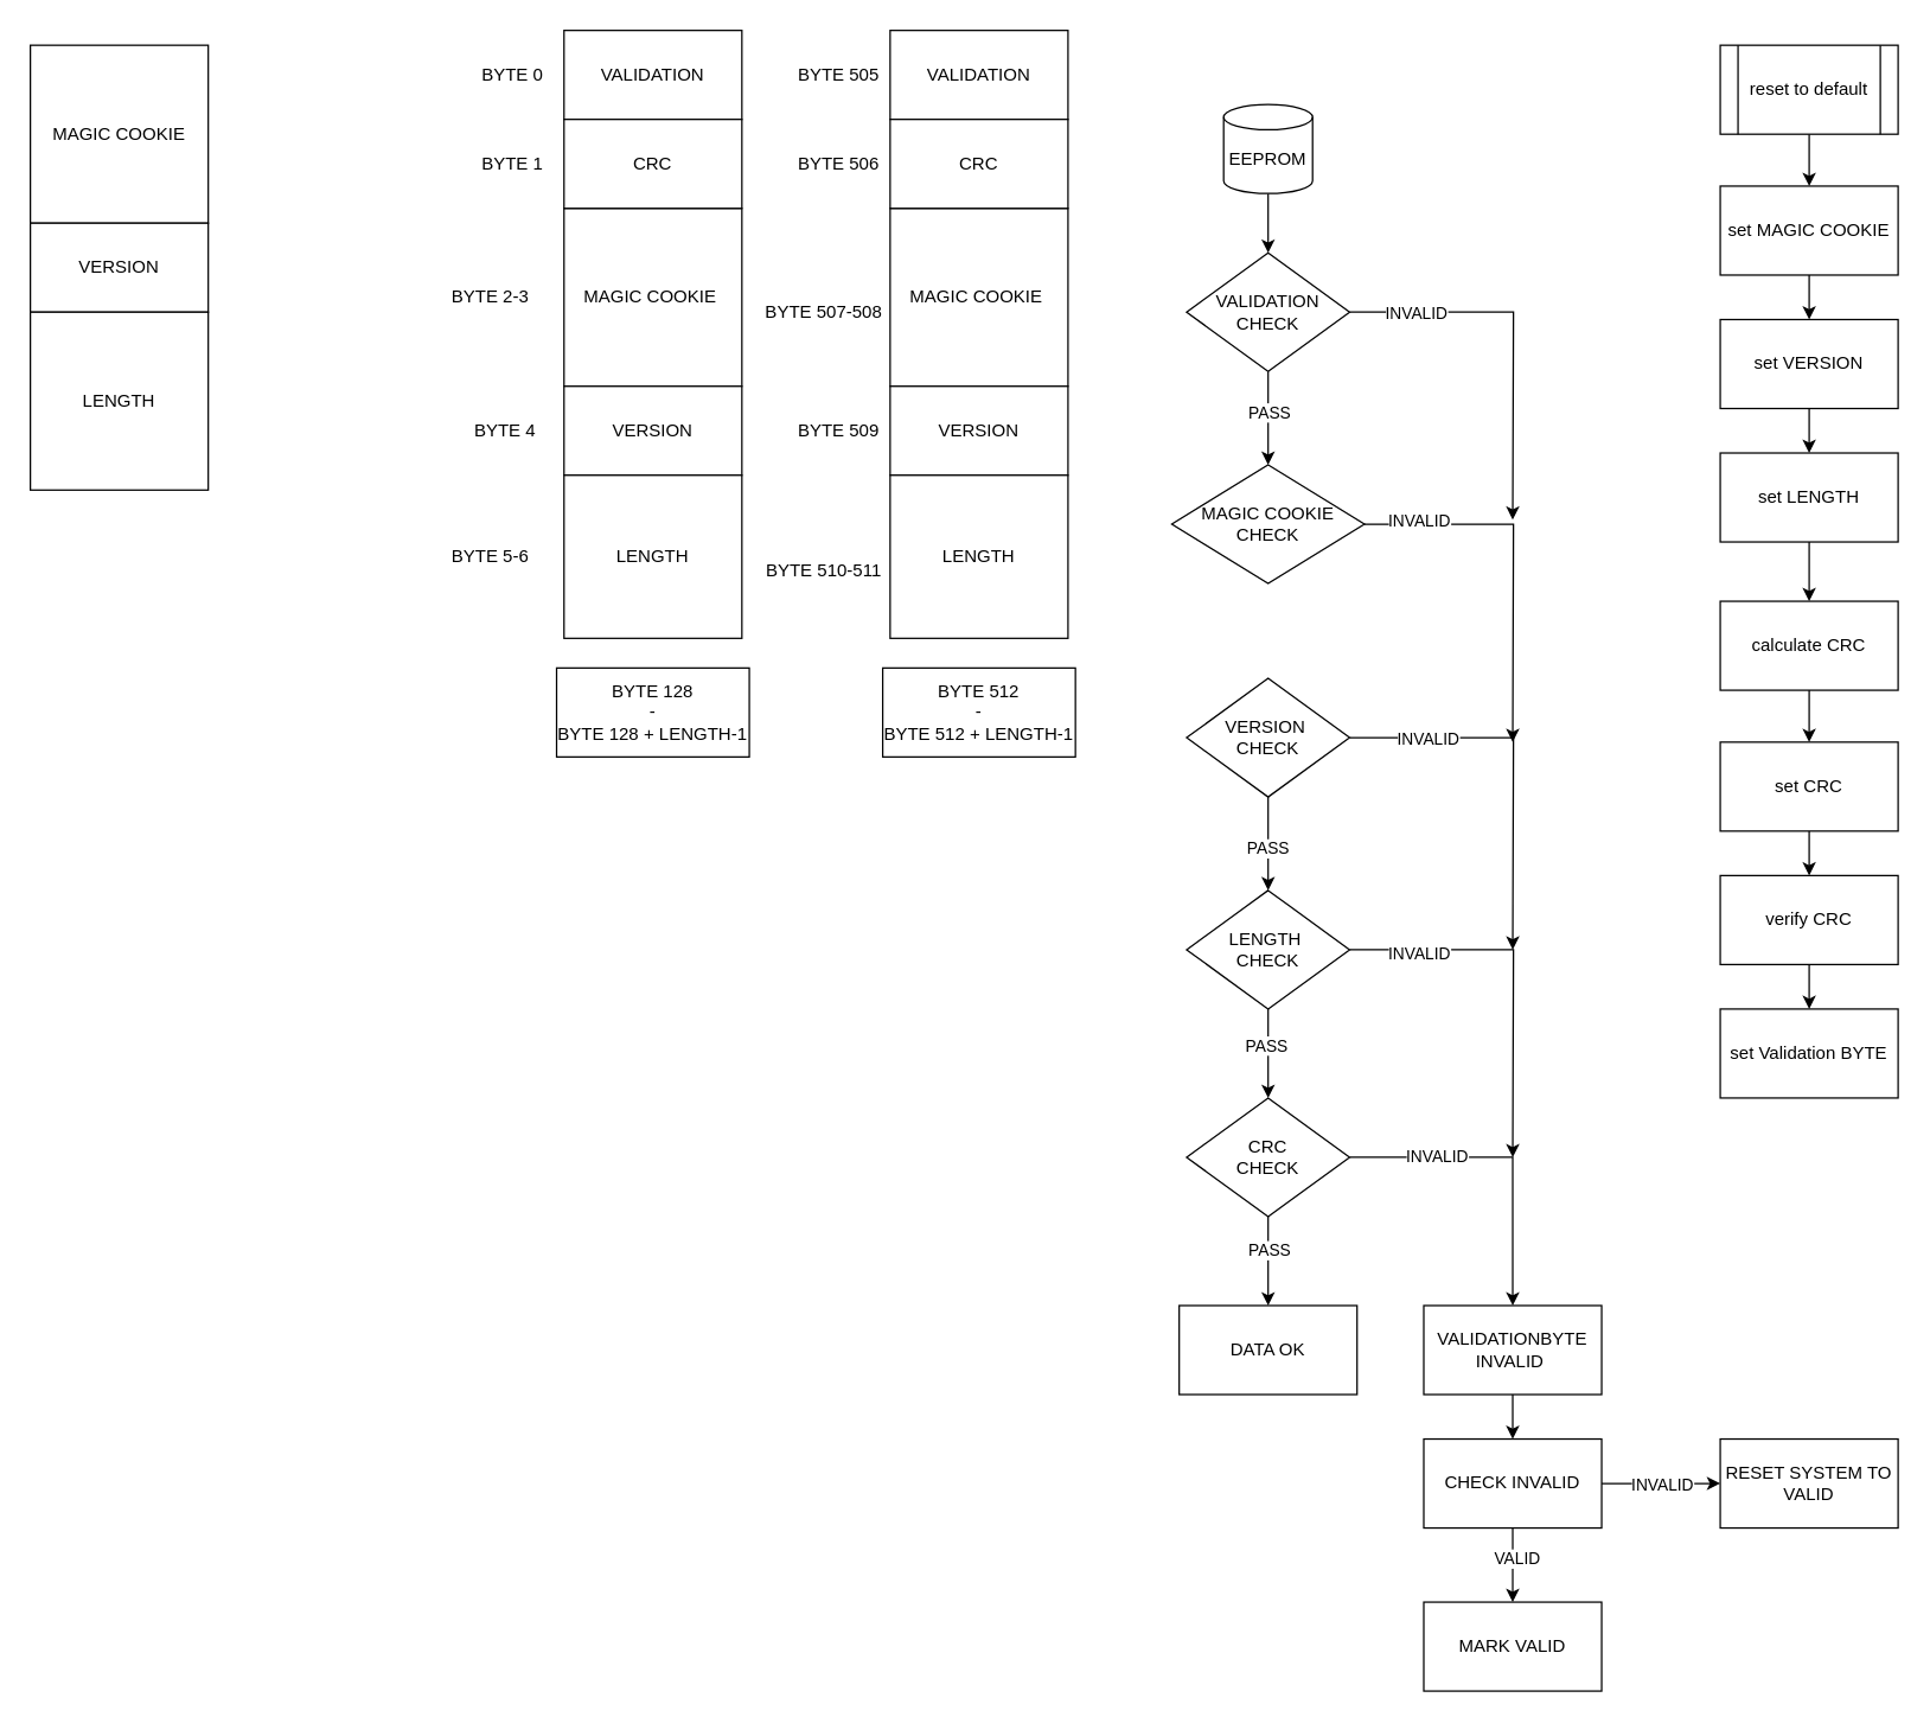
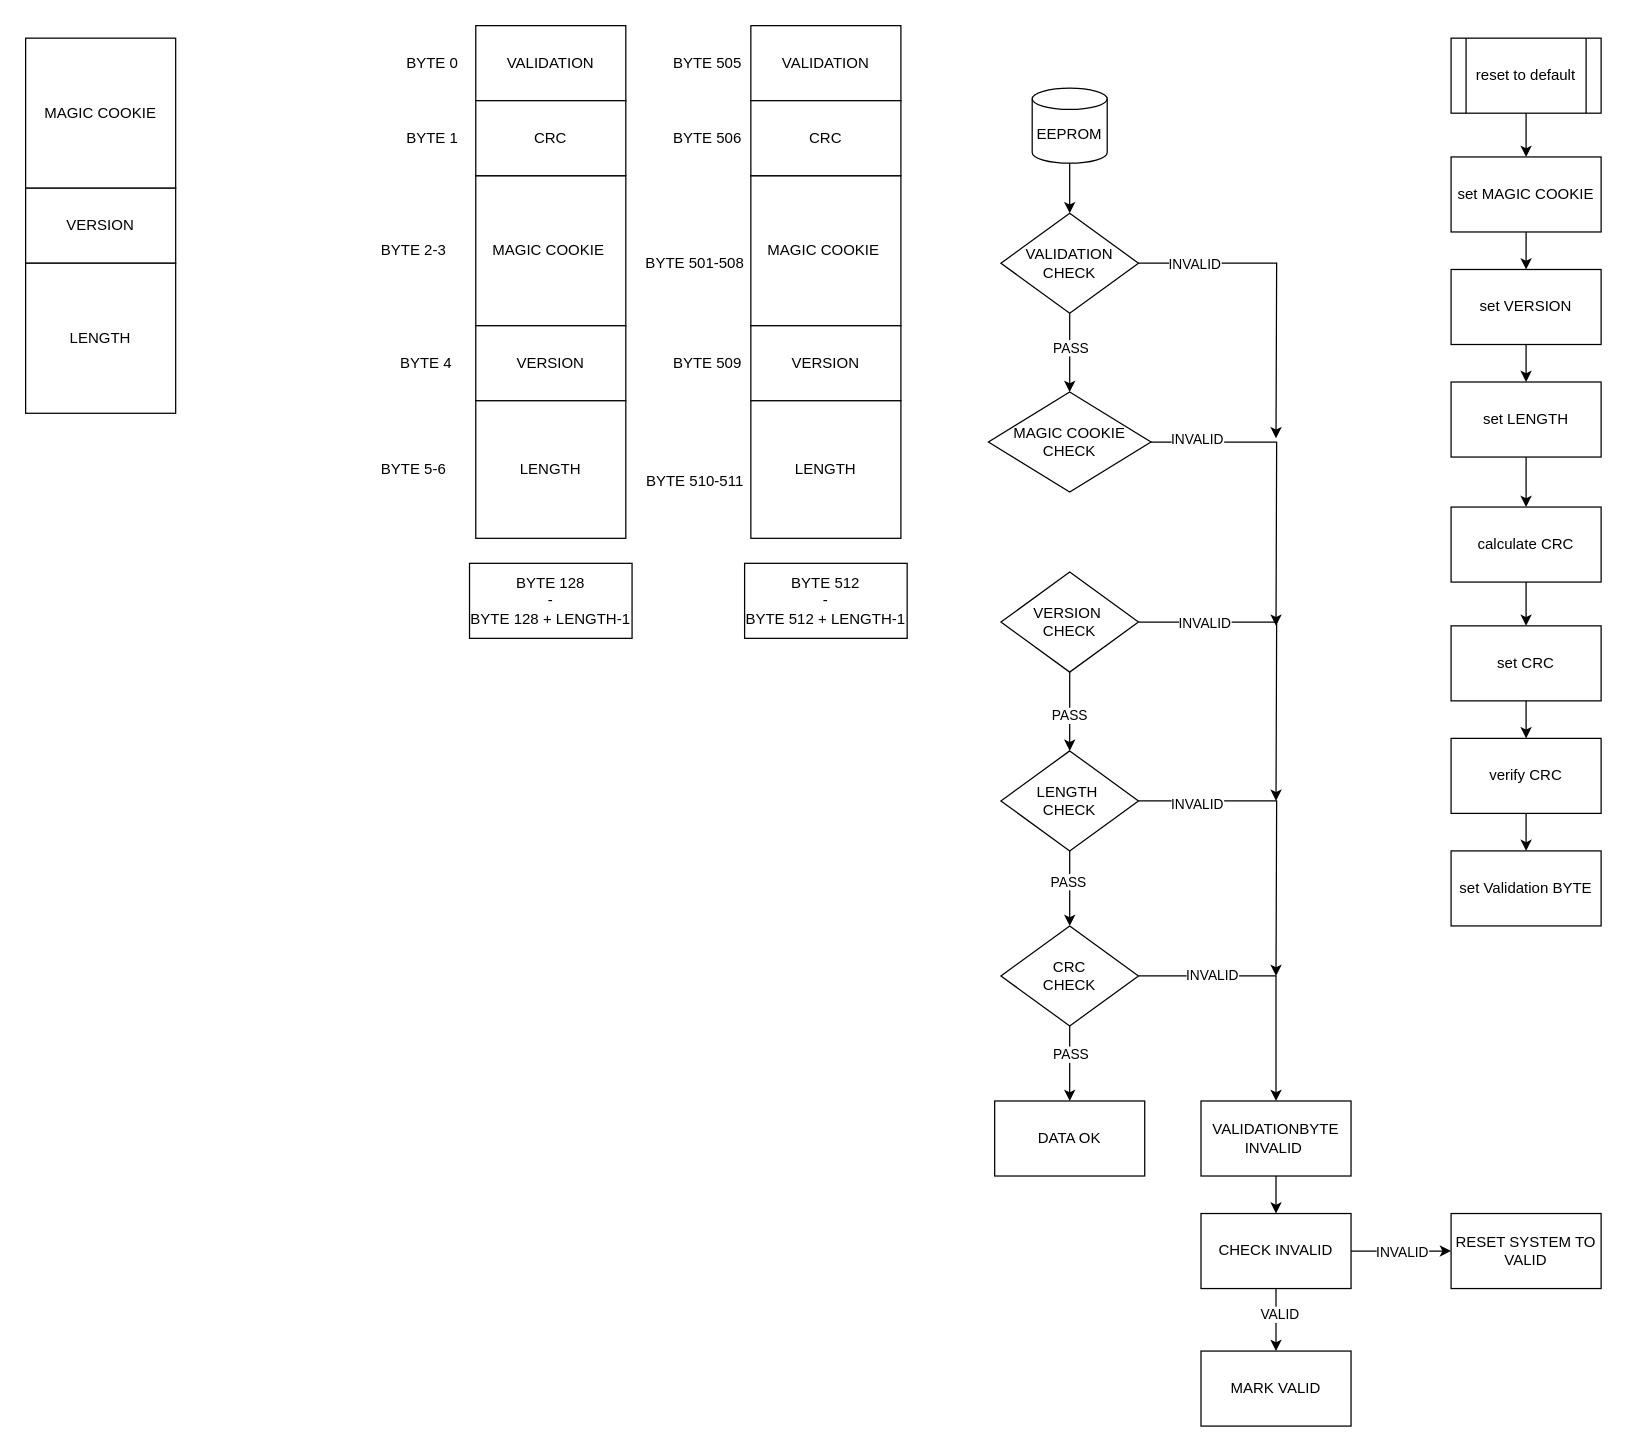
- <mxCell id="58" value="BYTE 507-508" style="text;html=1;align=center;verticalAlign=middle;resizable=0;points=[];autosize=1;strokeColor=none;fillColor=none;" parent="1" vertex="1"><mxGeometry x="505" y="195" width="100" height="30" as="geometry" /></mxCell>
+ <mxCell id="58" value="BYTE 501-508" style="text;html=1;align=center;verticalAlign=middle;resizable=0;points=[];autosize=1;strokeColor=none;fillColor=none;" parent="1" vertex="1"><mxGeometry x="505" y="195" width="100" height="30" as="geometry" /></mxCell>
